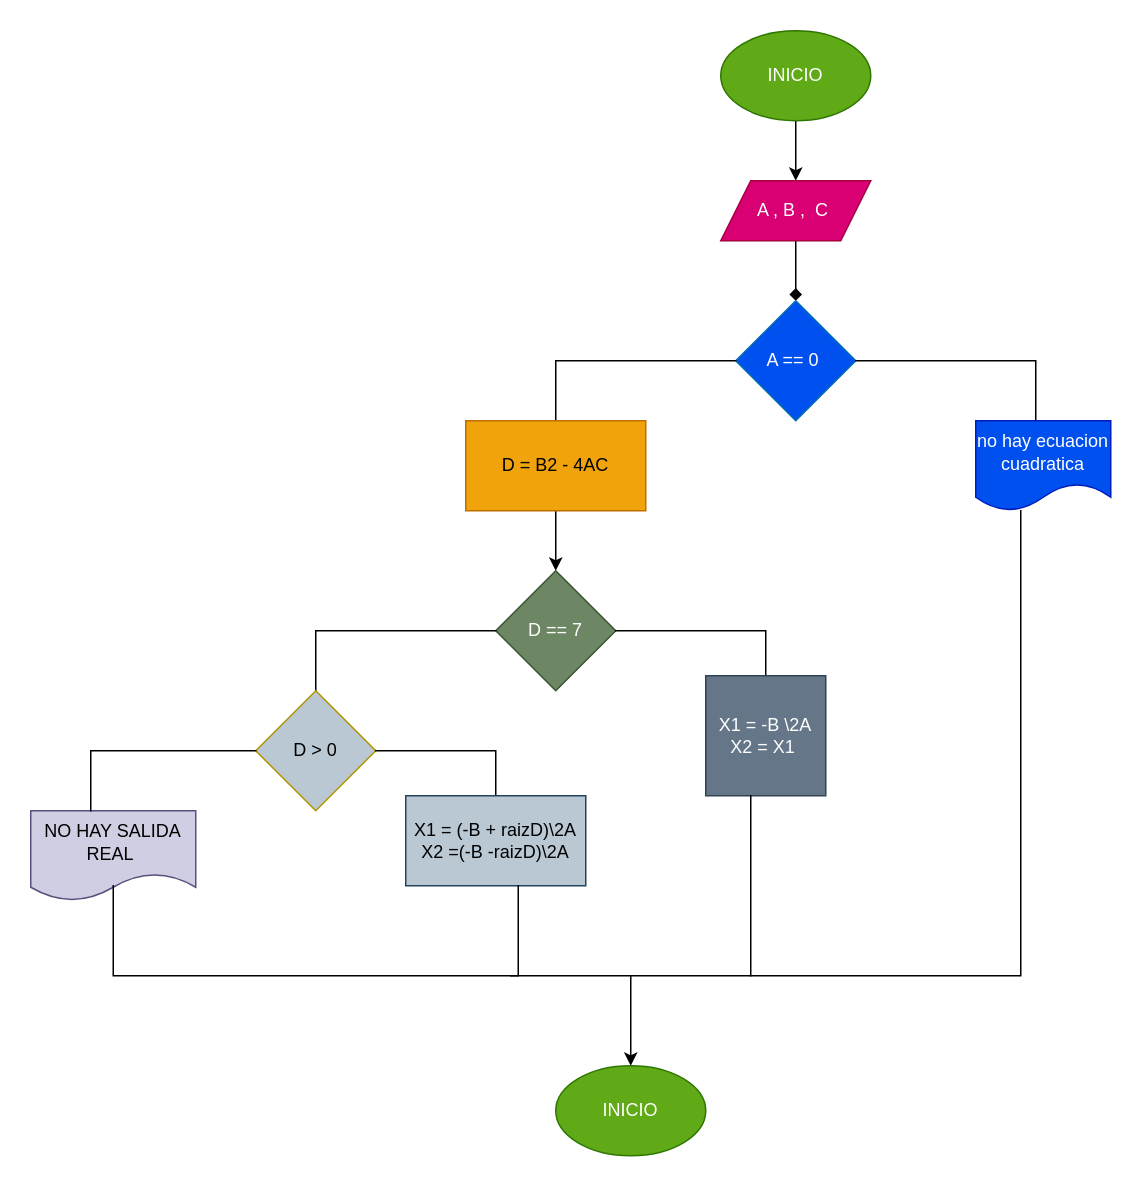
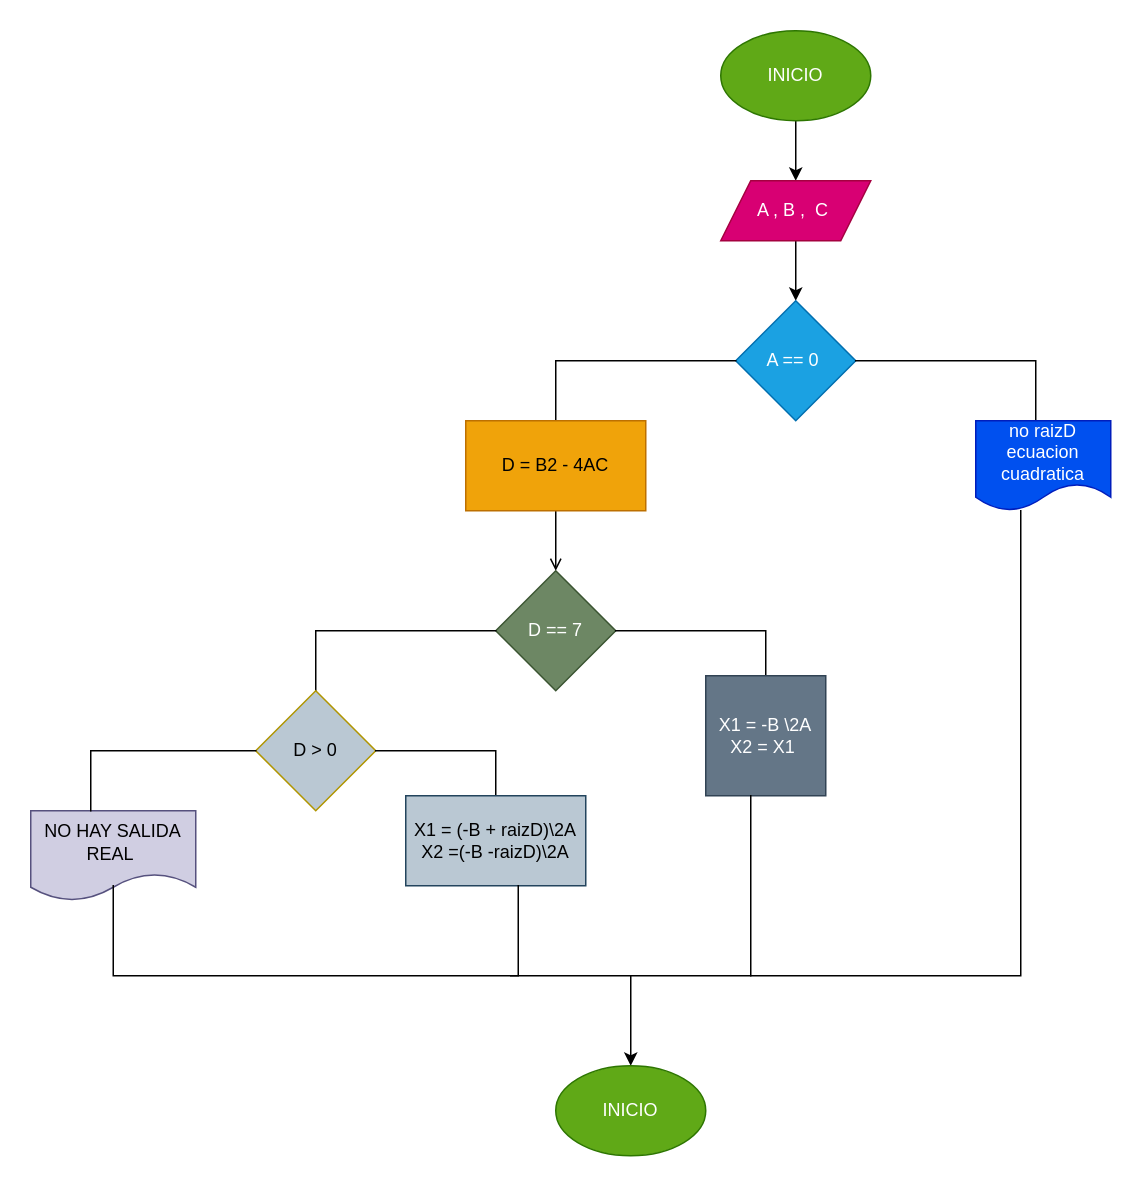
- <mxCell id="4" value="" style="edgeStyle=none;html=1;endArrow=diamond;" edge="1" parent="1" source="5" target="6"><mxGeometry relative="1" as="geometry" /></mxCell>
+ <mxCell id="4" value="" style="edgeStyle=none;html=1;" edge="1" parent="1" source="5" target="6"><mxGeometry relative="1" as="geometry" /></mxCell>
- <mxCell id="6" value="A == 0&amp;nbsp;" style="rhombus;whiteSpace=wrap;html=1;fillColor=#0050ef;fontColor=#ffffff;strokeColor=#006EAF;" vertex="1" parent="1"><mxGeometry x="490" y="200" width="80" height="80" as="geometry" /></mxCell>
+ <mxCell id="6" value="A == 0&amp;nbsp;" style="rhombus;whiteSpace=wrap;html=1;fillColor=#1ba1e2;fontColor=#ffffff;strokeColor=#006EAF;" vertex="1" parent="1"><mxGeometry x="490" y="200" width="80" height="80" as="geometry" /></mxCell>
- <mxCell id="8" value="no hay ecuacion cuadratica" style="shape=document;whiteSpace=wrap;html=1;boundedLbl=1;fillColor=#0050ef;fontColor=#ffffff;strokeColor=#001DBC;" vertex="1" parent="1"><mxGeometry x="650" y="280" width="90" height="60" as="geometry" /></mxCell>
+ <mxCell id="8" value="no raizD ecuacion cuadratica" style="shape=document;whiteSpace=wrap;html=1;boundedLbl=1;fillColor=#0050ef;fontColor=#ffffff;strokeColor=#001DBC;" vertex="1" parent="1"><mxGeometry x="650" y="280" width="90" height="60" as="geometry" /></mxCell>
- <mxCell id="10" value="" style="edgeStyle=none;html=1;" edge="1" parent="1" source="11" target="12"><mxGeometry relative="1" as="geometry" /></mxCell>
+ <mxCell id="10" value="" style="edgeStyle=none;html=1;endArrow=open;" edge="1" parent="1" source="11" target="12"><mxGeometry relative="1" as="geometry" /></mxCell>
